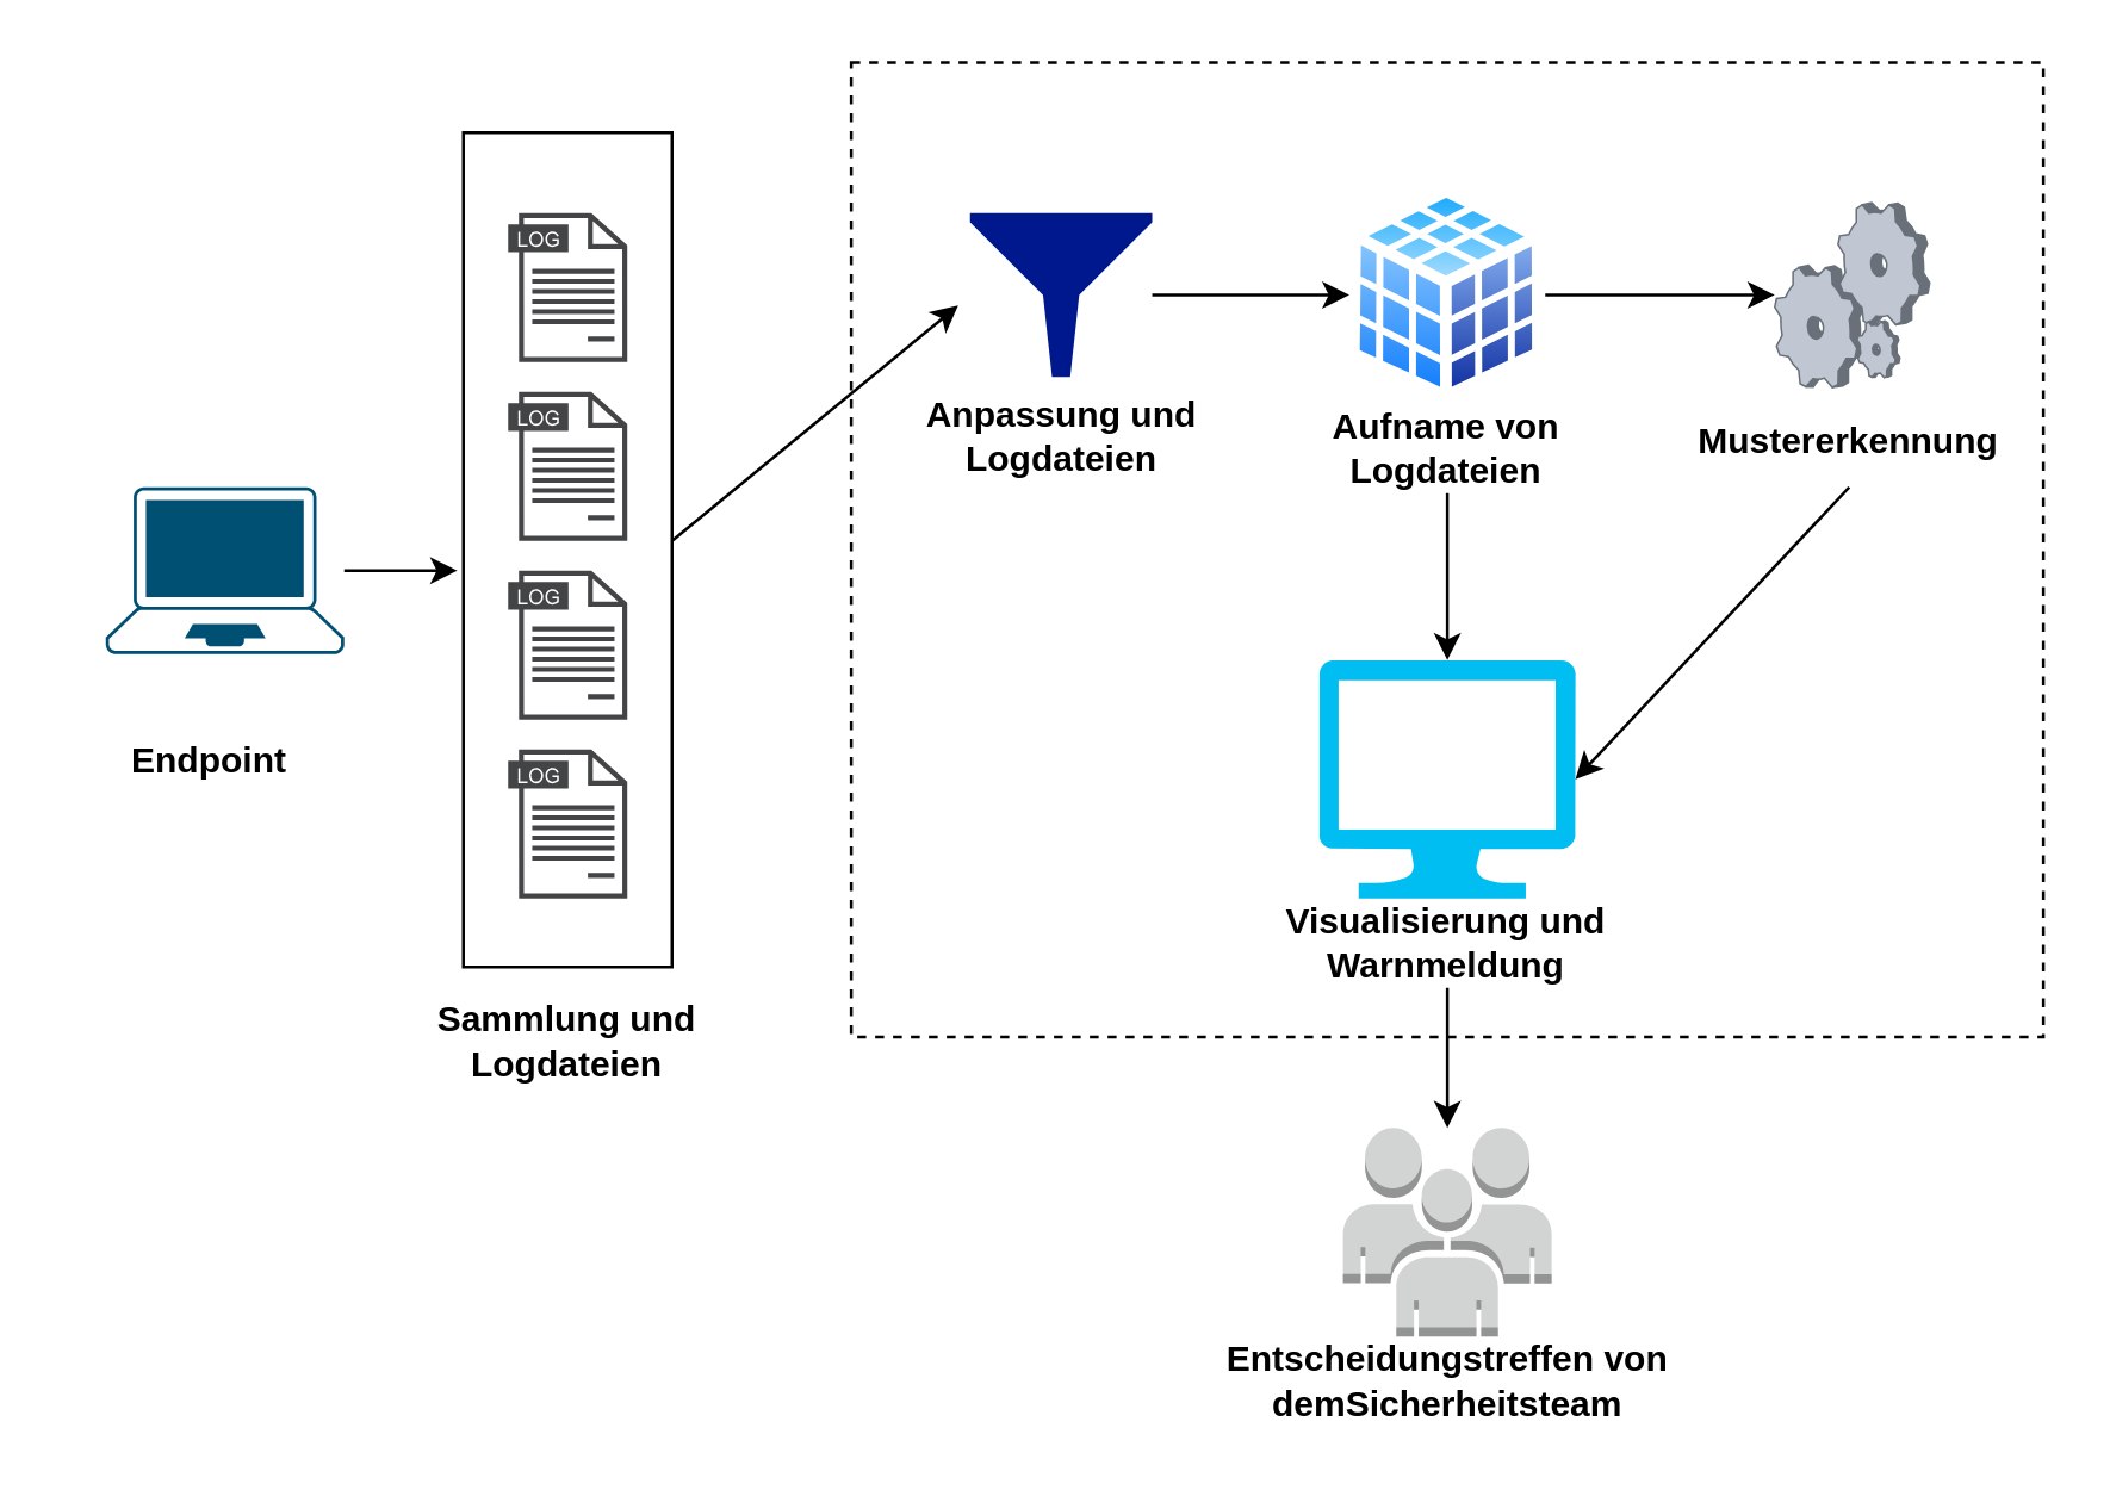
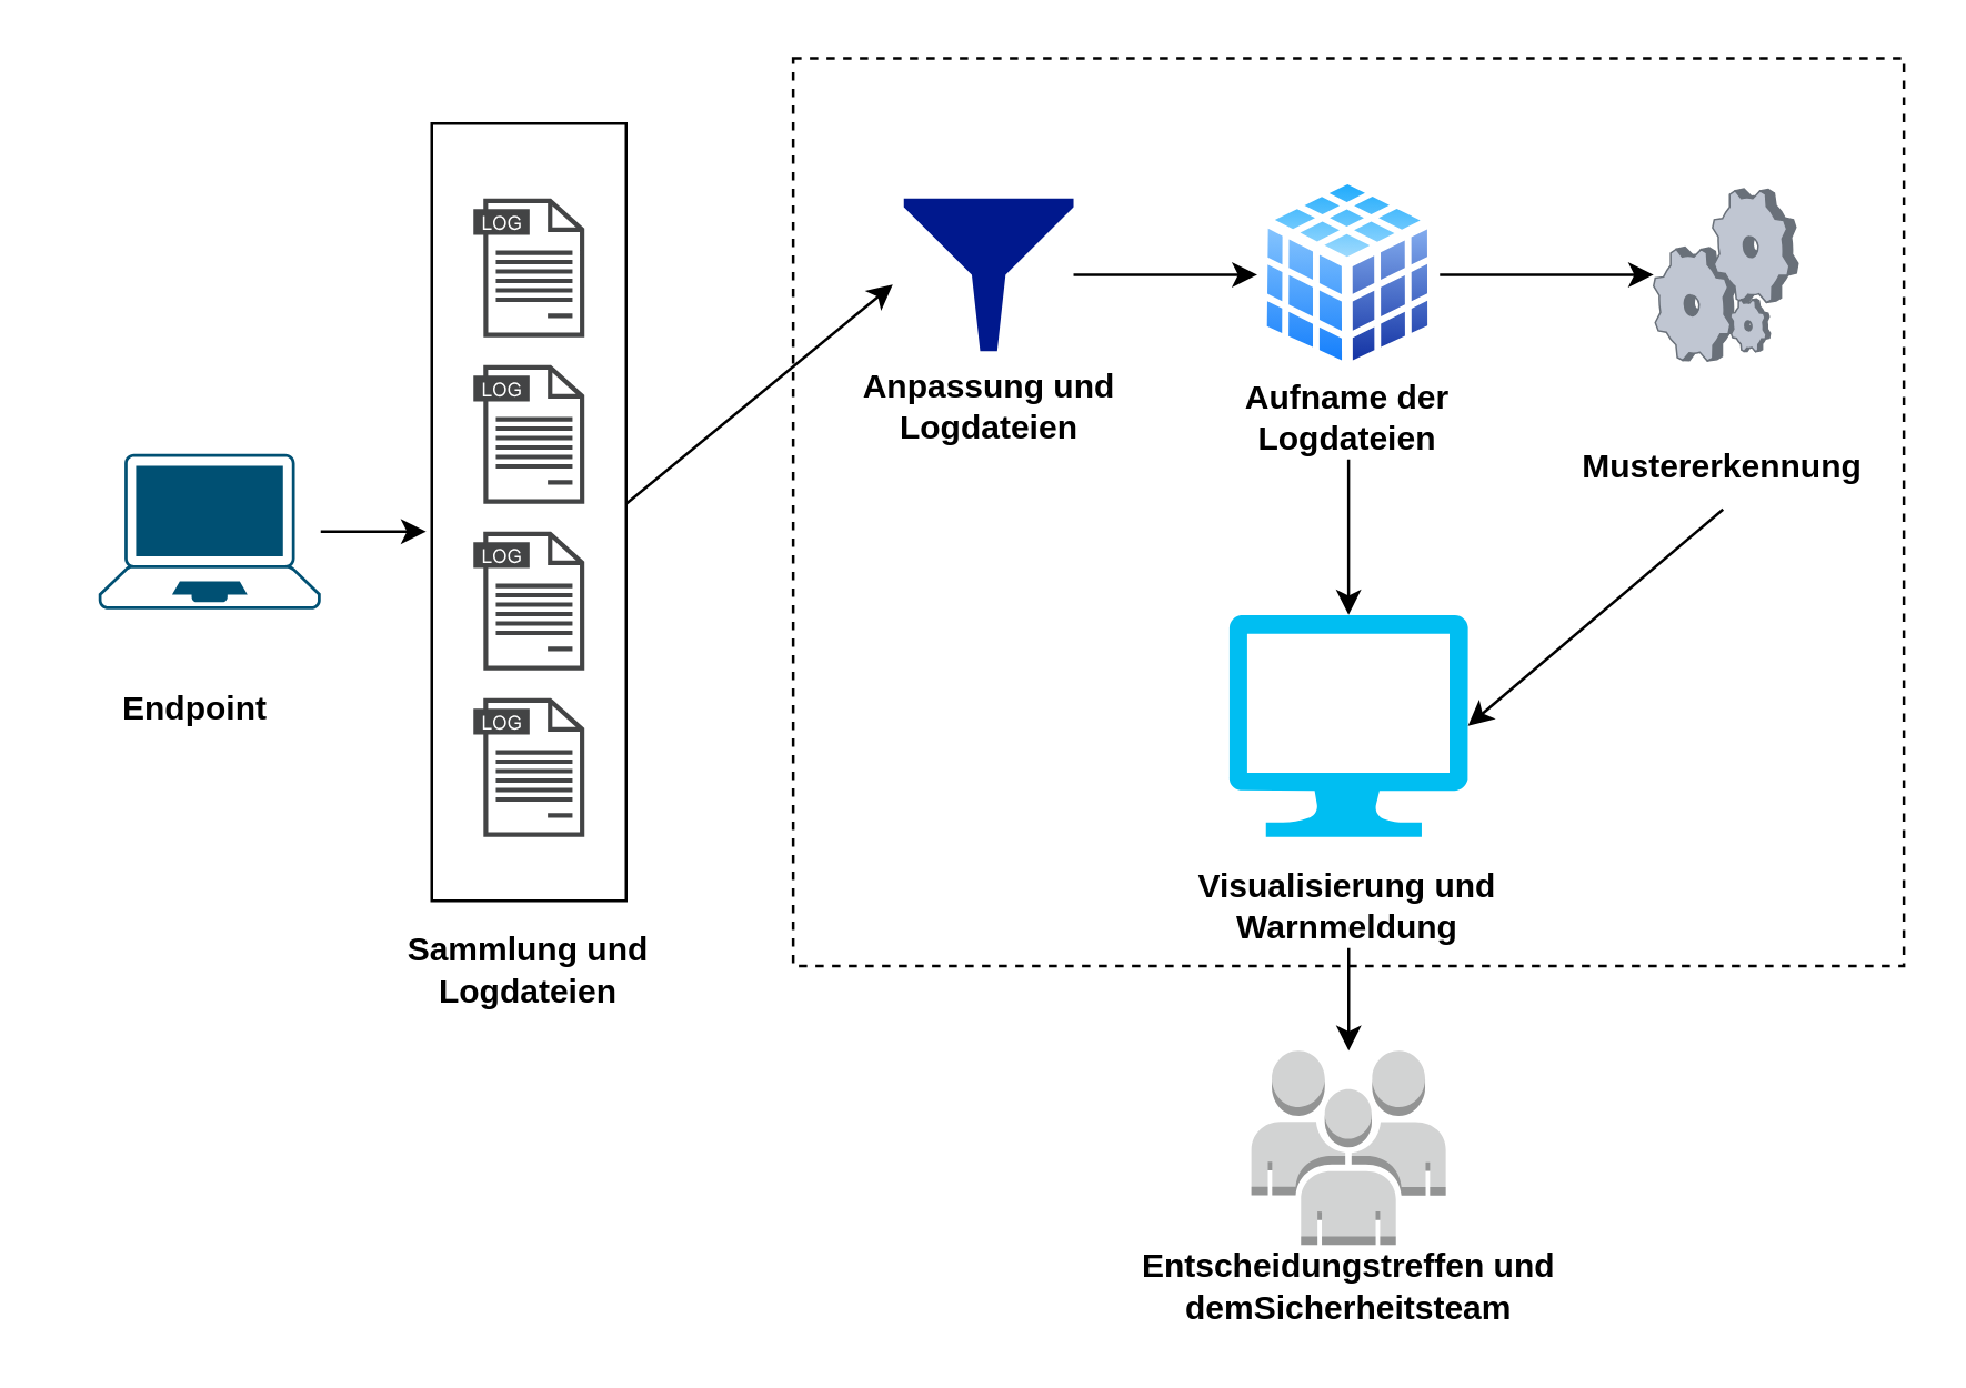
- <mxCell id="21" value="Mustererkennung" style="text;html=1;strokeColor=none;fillColor=none;align=center;verticalAlign=middle;whiteSpace=wrap;rounded=0;fontStyle=1" vertex="1" parent="1"><mxGeometry x="565" y="133" width="110" height="30" as="geometry" /></mxCell>
+ <mxCell id="21" value="Mustererkennung" style="text;html=1;strokeColor=none;fillColor=none;align=center;verticalAlign=middle;whiteSpace=wrap;rounded=0;fontStyle=1" vertex="1" parent="1"><mxGeometry x="565" y="153" width="110" height="30" as="geometry" /></mxCell>
- <mxCell id="17" value="Aufname von Logdateien" style="text;html=1;strokeColor=none;fillColor=none;align=center;verticalAlign=middle;whiteSpace=wrap;rounded=0;fontStyle=1" vertex="1" parent="1"><mxGeometry x="430.15" y="135" width="110" height="30" as="geometry" /></mxCell>
+ <mxCell id="17" value="Aufname der Logdateien" style="text;html=1;strokeColor=none;fillColor=none;align=center;verticalAlign=middle;whiteSpace=wrap;rounded=0;fontStyle=1" vertex="1" parent="1"><mxGeometry x="430.15" y="135" width="110" height="30" as="geometry" /></mxCell>
- <mxCell id="25" value="Visualisierung und Warnmeldung" style="text;html=1;strokeColor=none;fillColor=none;align=center;verticalAlign=middle;whiteSpace=wrap;rounded=0;fontStyle=1" vertex="1" parent="1"><mxGeometry x="430.15" y="301" width="110" height="30" as="geometry" /></mxCell>
+ <mxCell id="25" value="Visualisierung und Warnmeldung" style="text;html=1;strokeColor=none;fillColor=none;align=center;verticalAlign=middle;whiteSpace=wrap;rounded=0;fontStyle=1" vertex="1" parent="1"><mxGeometry x="430.15" y="311" width="110" height="30" as="geometry" /></mxCell>
- <mxCell id="27" value="Entscheidungstreffen von demSicherheitsteam" style="text;html=1;strokeColor=none;fillColor=none;align=center;verticalAlign=middle;whiteSpace=wrap;rounded=0;fontStyle=1" vertex="1" parent="1"><mxGeometry x="407.72" y="448" width="154.85" height="30" as="geometry" /></mxCell>
+ <mxCell id="27" value="Entscheidungstreffen und demSicherheitsteam" style="text;html=1;strokeColor=none;fillColor=none;align=center;verticalAlign=middle;whiteSpace=wrap;rounded=0;fontStyle=1" vertex="1" parent="1"><mxGeometry x="407.72" y="448" width="154.85" height="30" as="geometry" /></mxCell>
